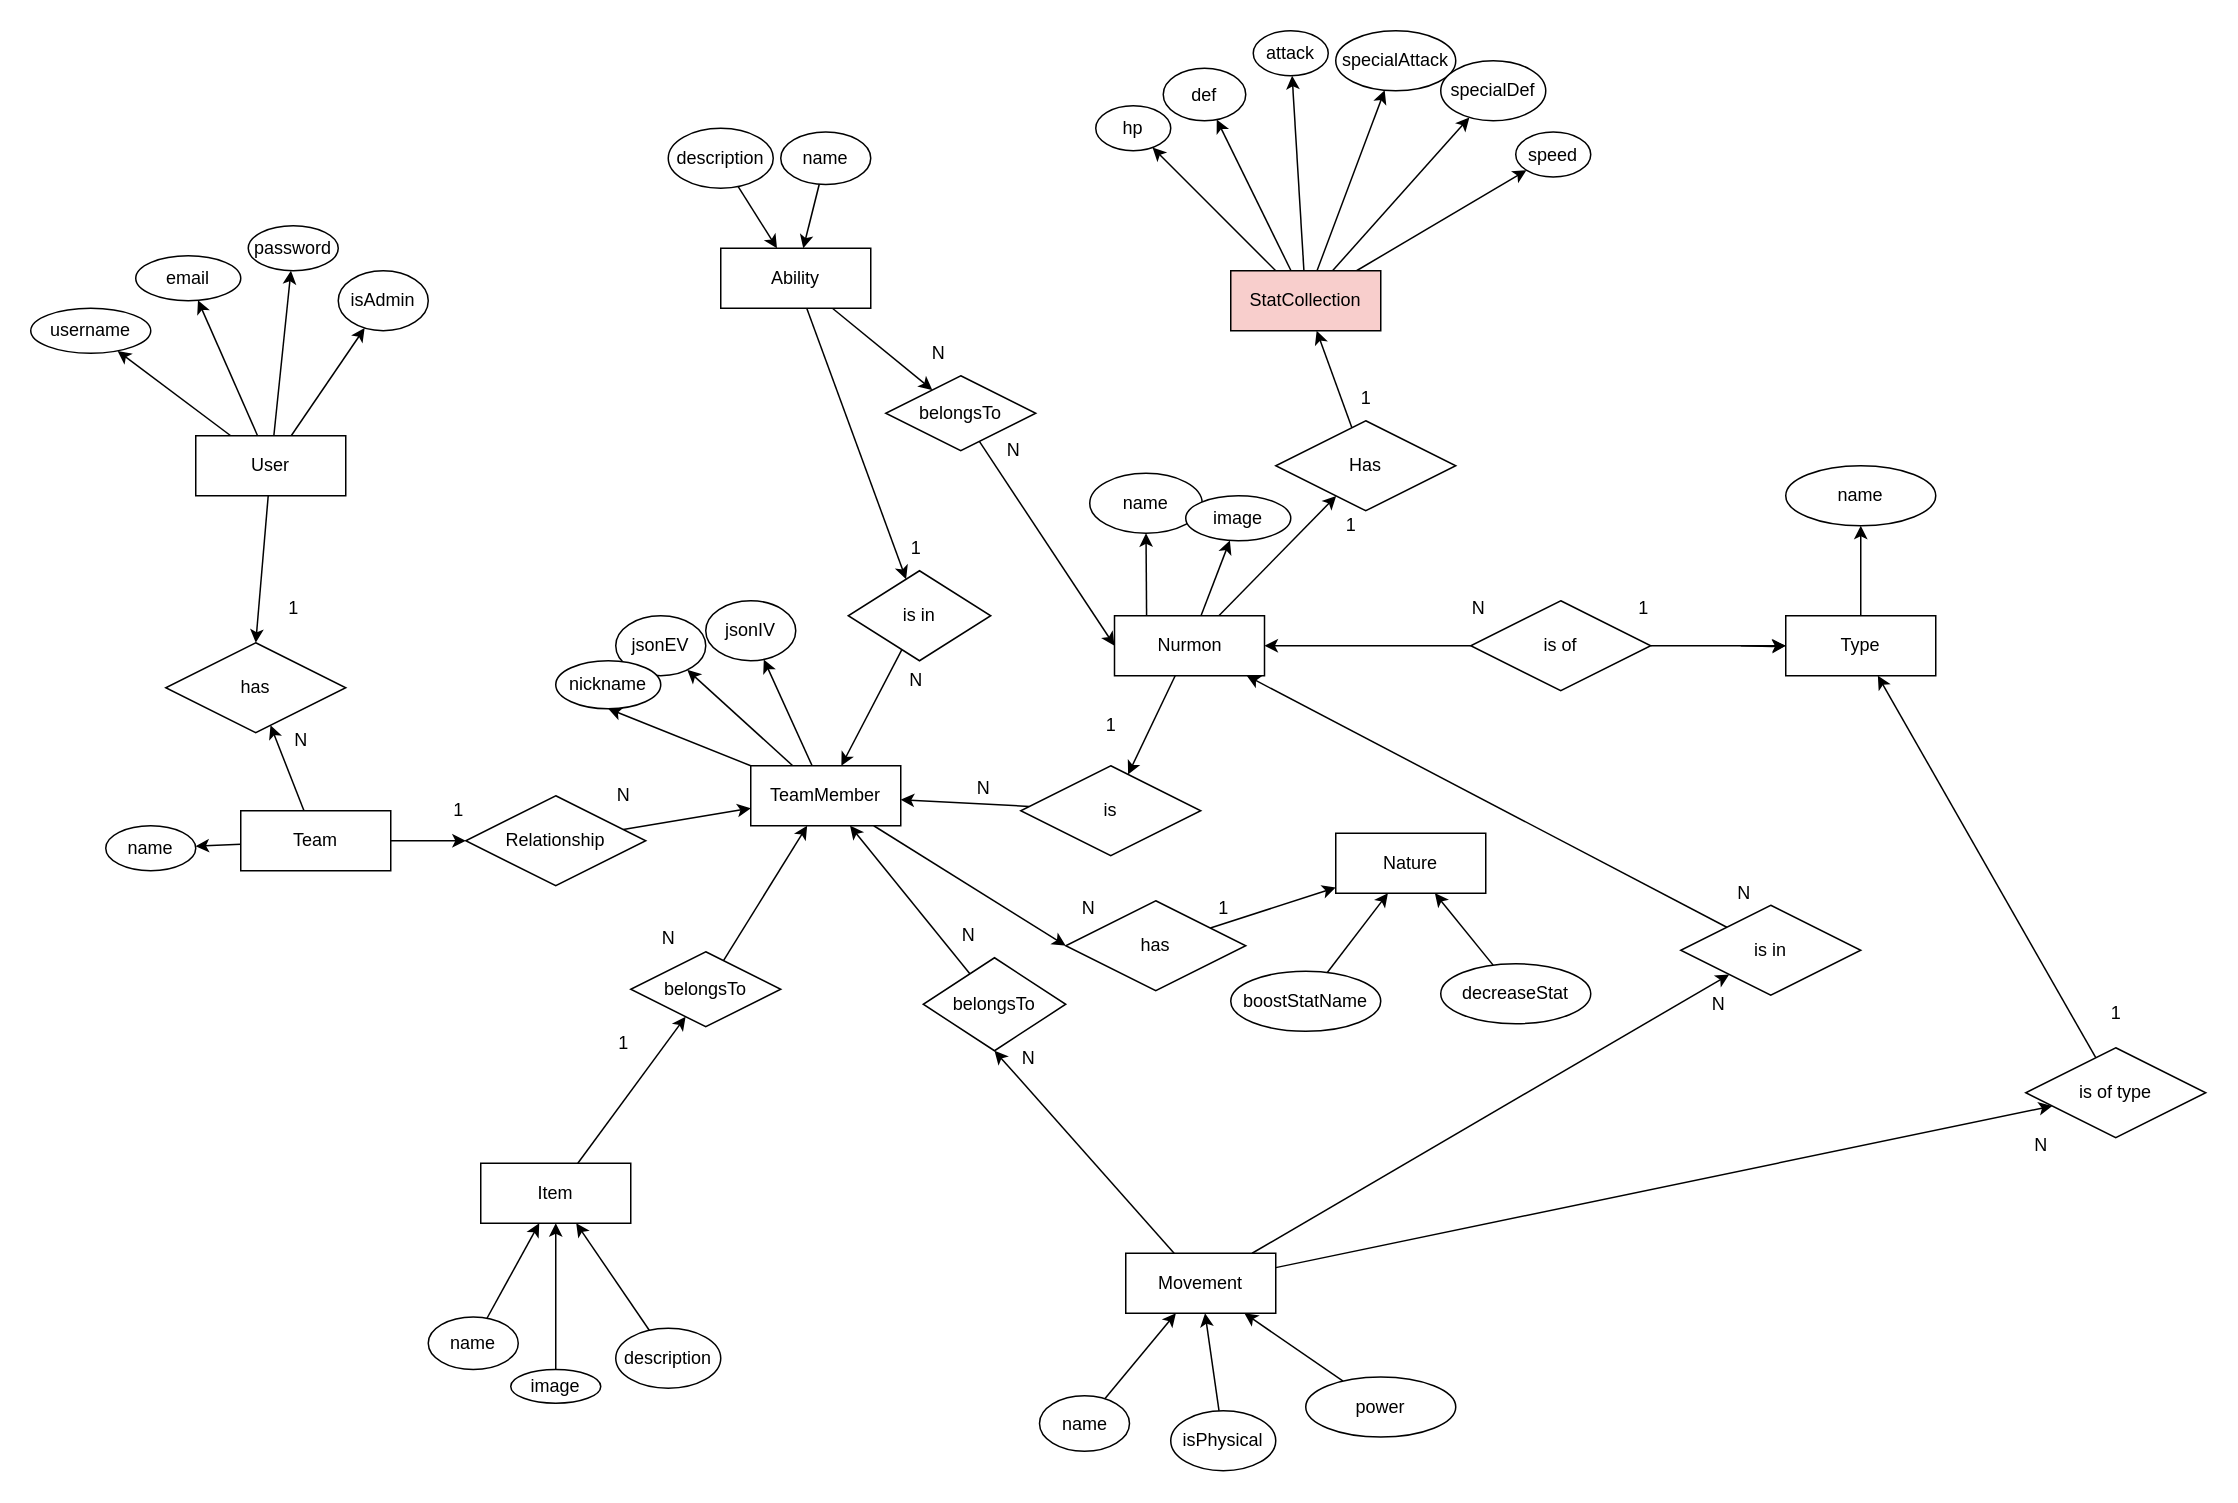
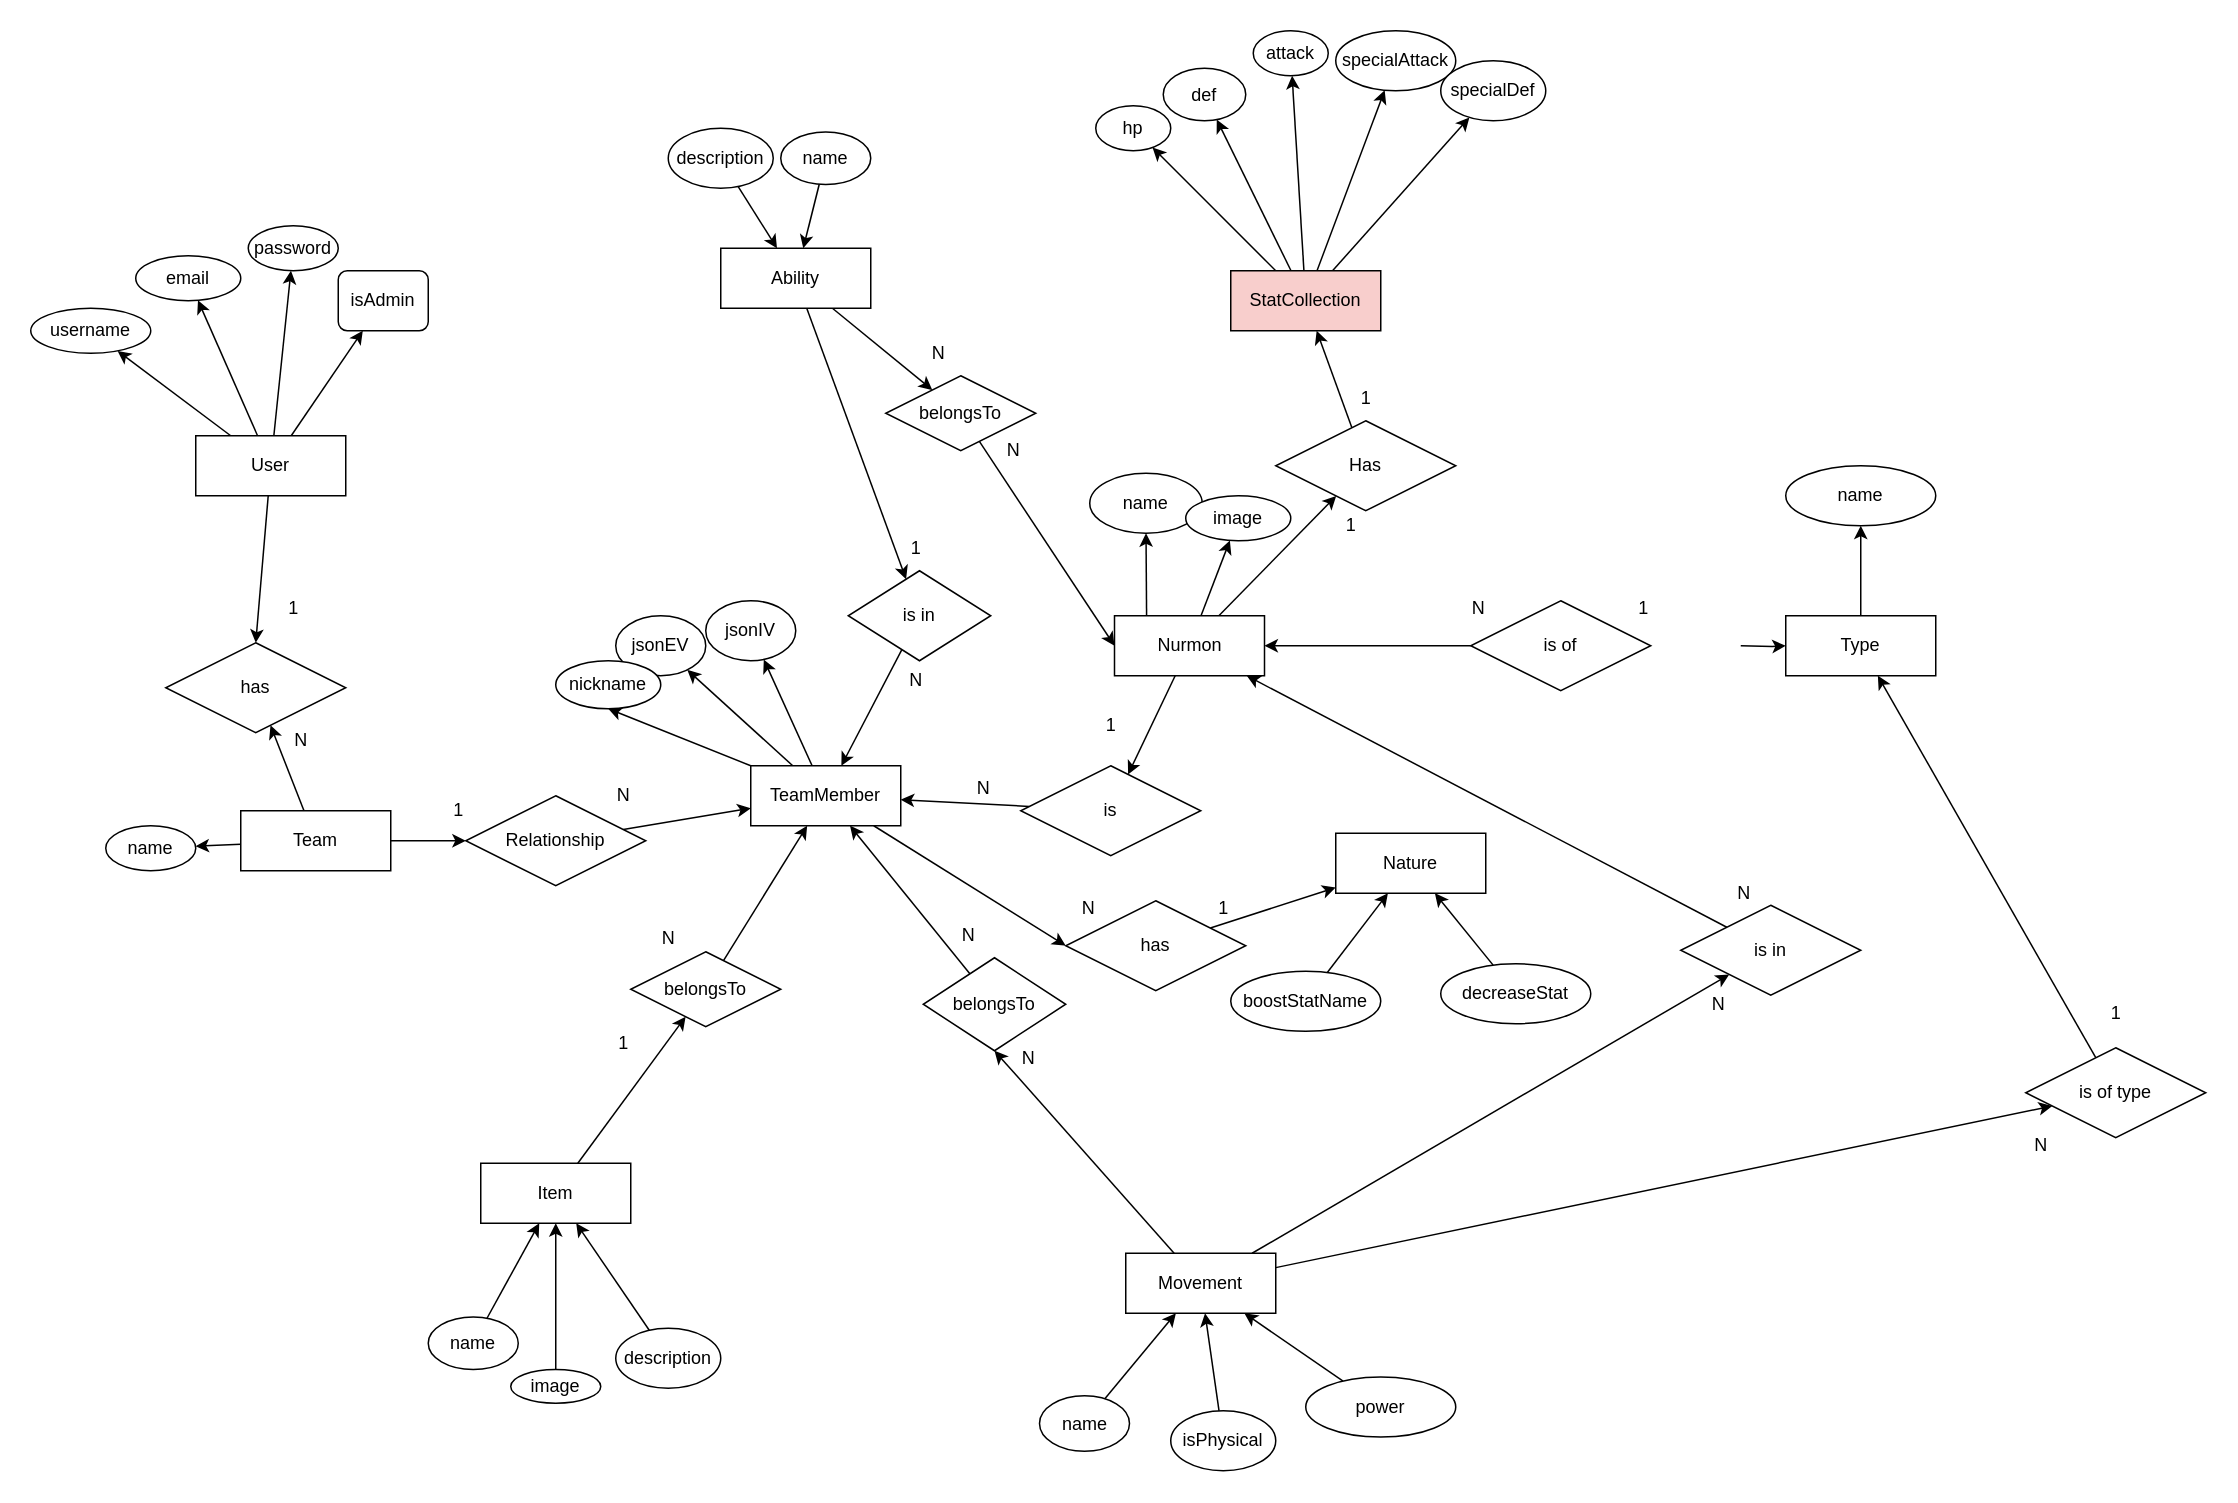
- <mxCell id="126" value="speed" style="ellipse;whiteSpace=wrap;html=1;align=center;" vertex="1" parent="1"><mxGeometry x="1010" y="87.5" width="50" height="30" as="geometry" /></mxCell>
- <mxCell id="85" style="rounded=0;orthogonalLoop=1;jettySize=auto;html=1;" edge="1" parent="1" source="86" target="126"><mxGeometry relative="1" as="geometry" /></mxCell>
- <mxCell id="119" value="isAdmin" style="ellipse;whiteSpace=wrap;html=1;align=center;" vertex="1" parent="1"><mxGeometry x="225" y="180" width="60" height="40" as="geometry" /></mxCell>
+ <mxCell id="119" value="isAdmin" style="whiteSpace=wrap;html=1;align=center;rounded=1;" vertex="1" parent="1"><mxGeometry x="225" y="180" width="60" height="40" as="geometry" /></mxCell>
- <mxCell id="58" style="edgeStyle=orthogonalEdgeStyle;rounded=0;orthogonalLoop=1;jettySize=auto;html=1;" parent="1" source="59" target="55" edge="1"><mxGeometry relative="1" as="geometry" /></mxCell>
